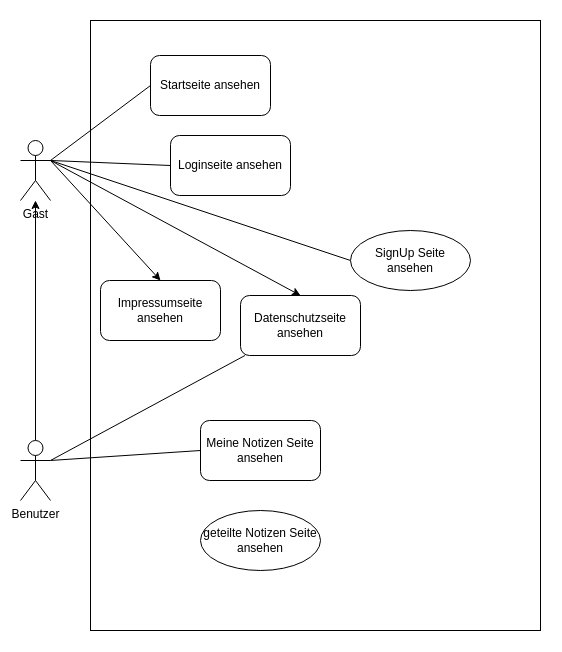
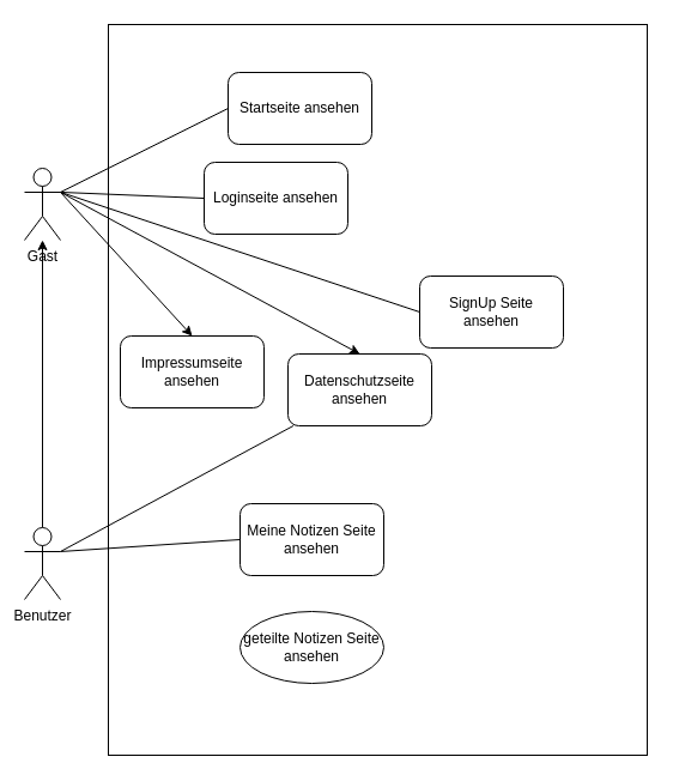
- <mxCell id="9" value="Startseite ansehen" style="rounded=1;whiteSpace=wrap;html=1;" vertex="1" parent="1"><mxGeometry x="150" y="55" width="120" height="60" as="geometry" /></mxCell>
+ <mxCell id="9" value="Startseite ansehen" style="rounded=1;whiteSpace=wrap;html=1;" vertex="1" parent="1"><mxGeometry x="190" y="60" width="120" height="60" as="geometry" /></mxCell>
- <mxCell id="11" value="SignUp Seite ansehen" style="ellipse;whiteSpace=wrap;html=1;" vertex="1" parent="1"><mxGeometry x="350" y="230" width="120" height="60" as="geometry" /></mxCell>
+ <mxCell id="11" value="SignUp Seite ansehen" style="rounded=1;whiteSpace=wrap;html=1;" vertex="1" parent="1"><mxGeometry x="350" y="230" width="120" height="60" as="geometry" /></mxCell>
